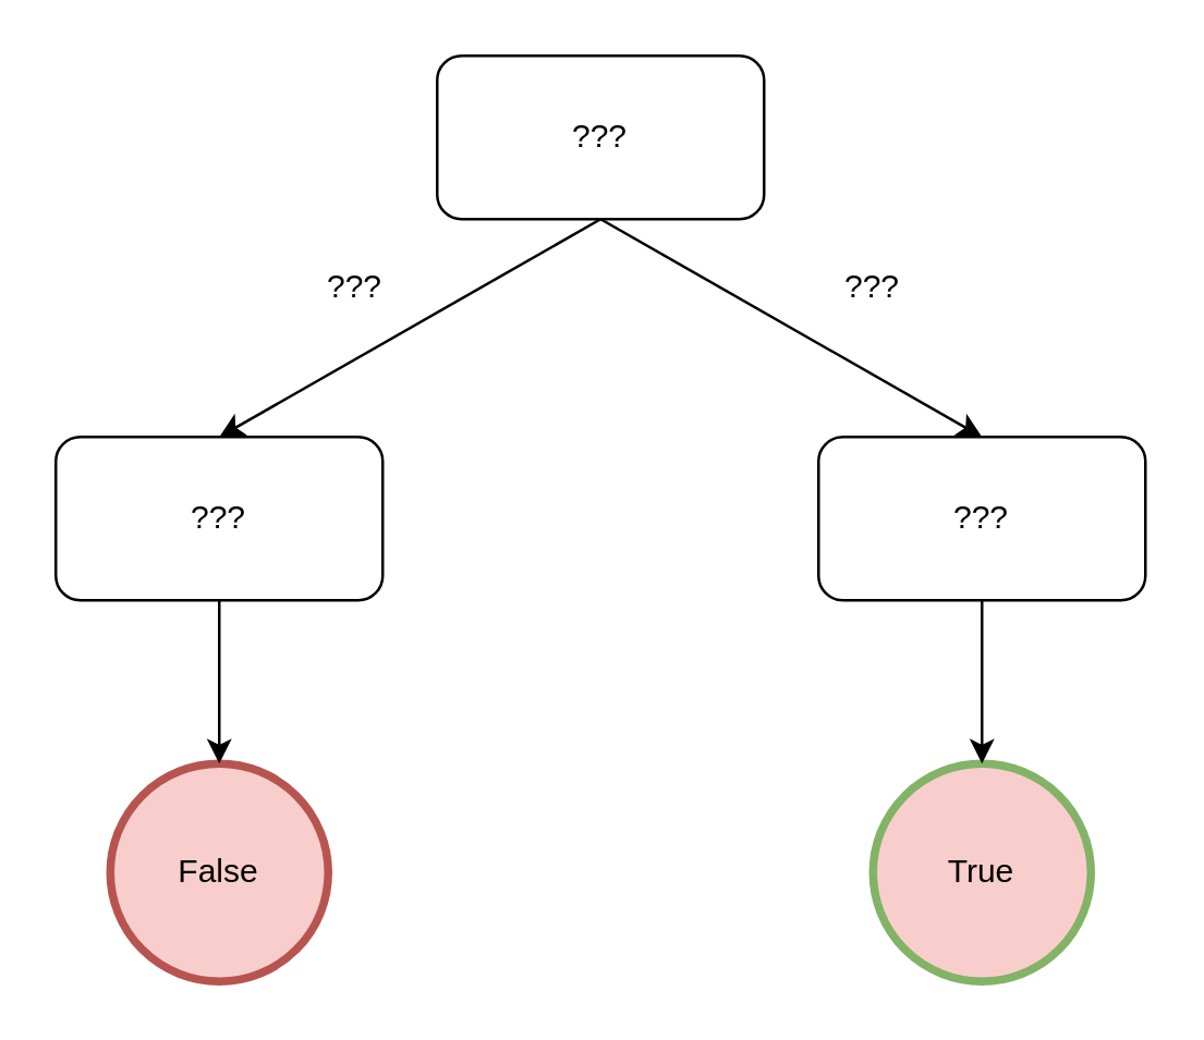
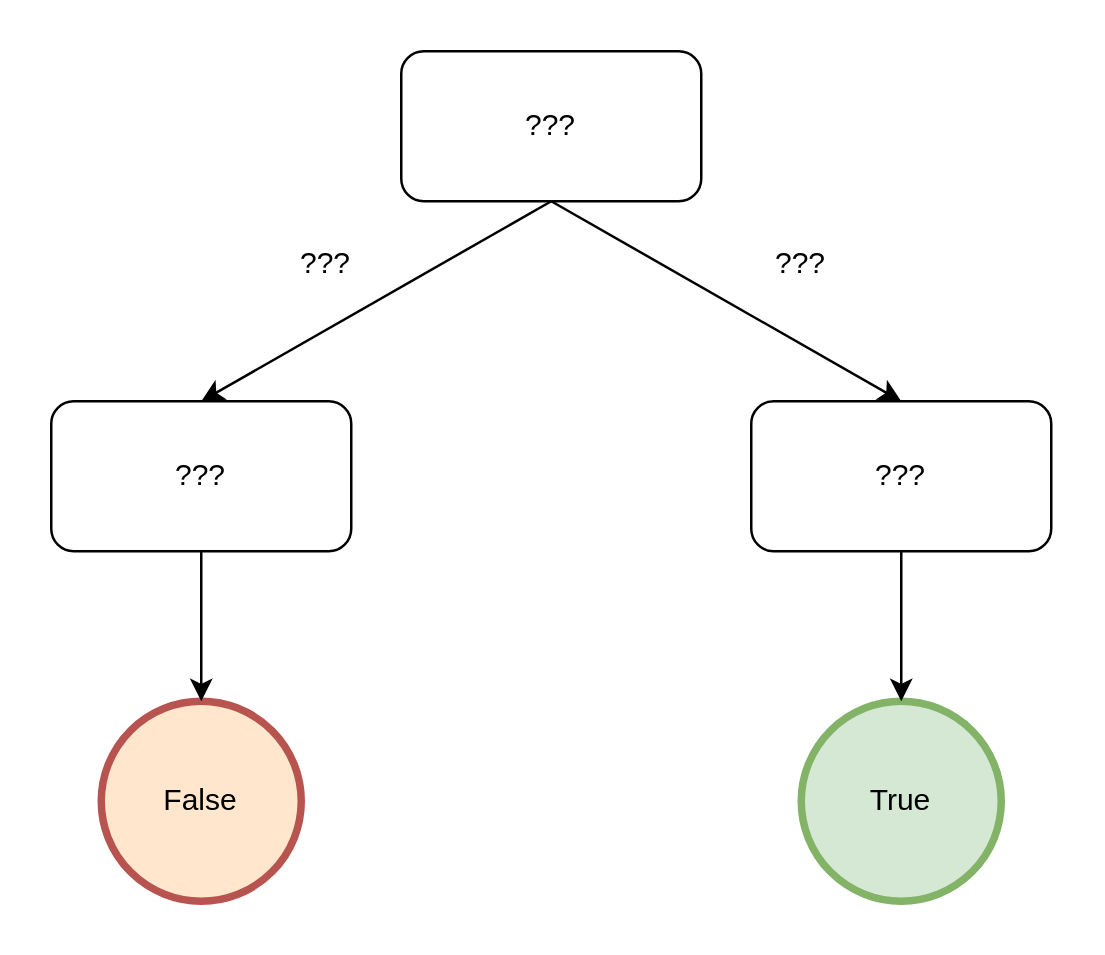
- <mxCell id="5" value="False" style="ellipse;whiteSpace=wrap;html=1;aspect=fixed;fillColor=#f8cecc;strokeColor=#b85450;strokeWidth=3;" vertex="1" parent="1"><mxGeometry x="40" y="280" width="80" height="80" as="geometry" /></mxCell>
+ <mxCell id="5" value="False" style="ellipse;whiteSpace=wrap;html=1;aspect=fixed;fillColor=#ffe6cc;strokeColor=#b85450;strokeWidth=3;" vertex="1" parent="1"><mxGeometry x="40" y="280" width="80" height="80" as="geometry" /></mxCell>
- <mxCell id="6" value="True" style="ellipse;whiteSpace=wrap;html=1;aspect=fixed;fillColor=#f8cecc;strokeColor=#82b366;strokeWidth=3;" vertex="1" parent="1"><mxGeometry x="320" y="280" width="80" height="80" as="geometry" /></mxCell>
+ <mxCell id="6" value="True" style="ellipse;whiteSpace=wrap;html=1;aspect=fixed;fillColor=#d5e8d4;strokeColor=#82b366;strokeWidth=3;" vertex="1" parent="1"><mxGeometry x="320" y="280" width="80" height="80" as="geometry" /></mxCell>
